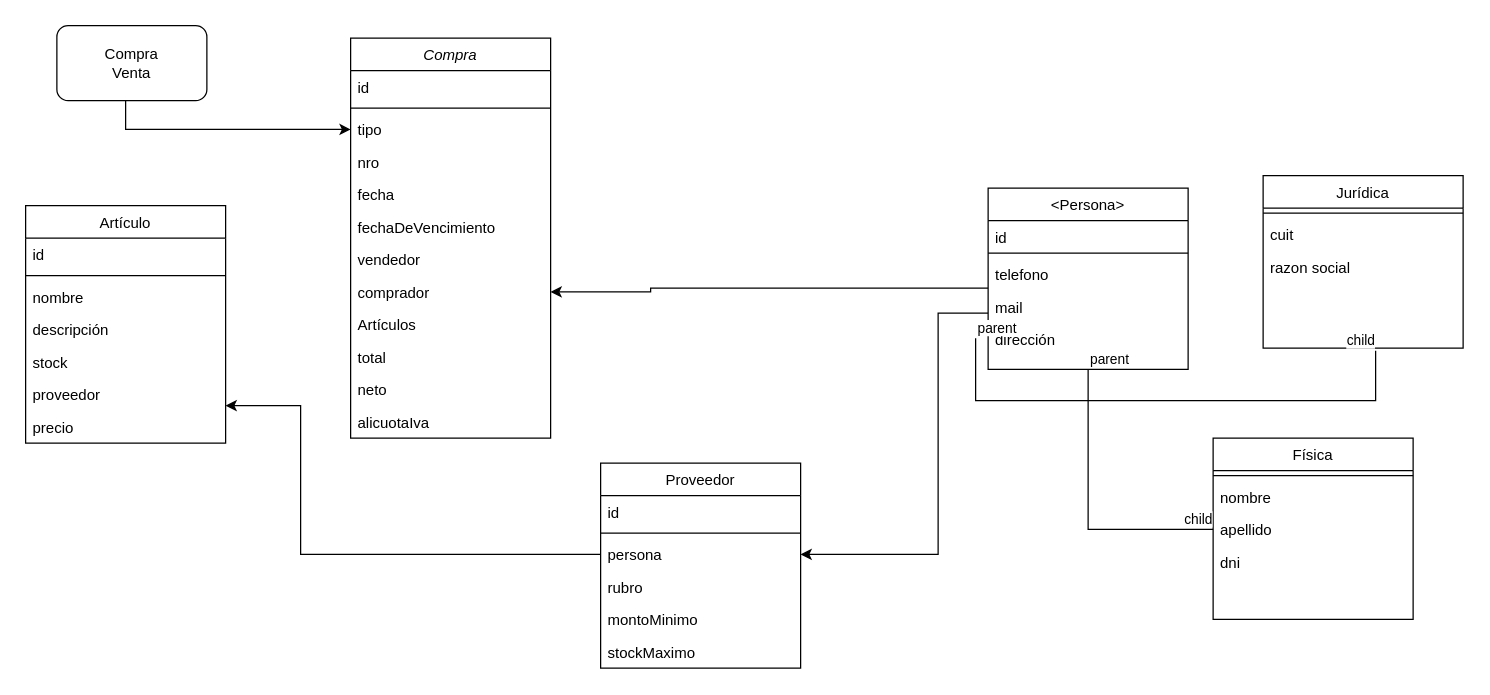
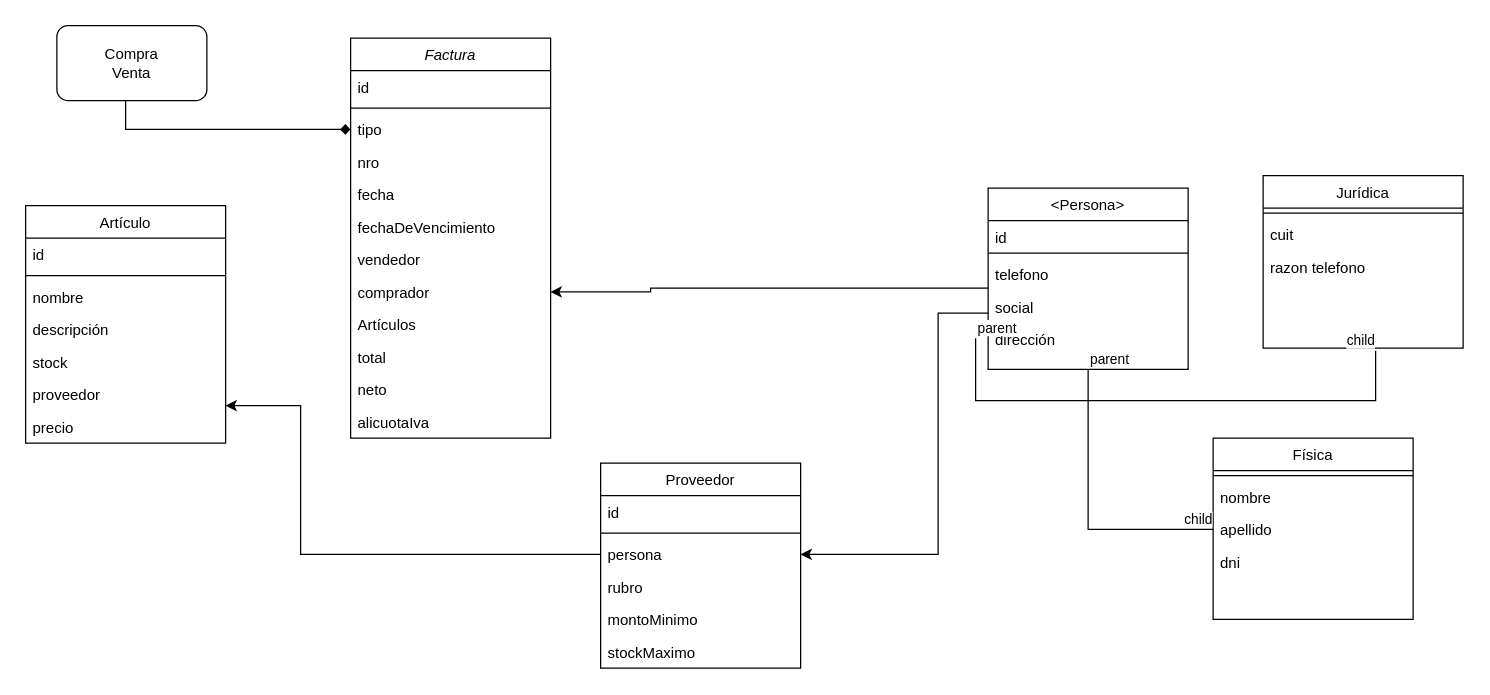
- <mxCell id="2" value="Compra" style="swimlane;fontStyle=2;align=center;verticalAlign=top;childLayout=stackLayout;horizontal=1;startSize=26;horizontalStack=0;resizeParent=1;resizeLast=0;collapsible=1;marginBottom=0;rounded=0;shadow=0;strokeWidth=1;" parent="1" vertex="1"><mxGeometry x="280" y="30" width="160" height="320" as="geometry"><mxRectangle x="230" y="140" width="160" height="26" as="alternateBounds" /></mxGeometry></mxCell>
+ <mxCell id="2" value="Factura" style="swimlane;fontStyle=2;align=center;verticalAlign=top;childLayout=stackLayout;horizontal=1;startSize=26;horizontalStack=0;resizeParent=1;resizeLast=0;collapsible=1;marginBottom=0;rounded=0;shadow=0;strokeWidth=1;" parent="1" vertex="1"><mxGeometry x="280" y="30" width="160" height="320" as="geometry"><mxRectangle x="230" y="140" width="160" height="26" as="alternateBounds" /></mxGeometry></mxCell>
- <mxCell id="36" style="edgeStyle=orthogonalEdgeStyle;rounded=0;orthogonalLoop=1;jettySize=auto;html=1;entryX=0;entryY=0.5;entryDx=0;entryDy=0;" edge="1" parent="1" source="37" target="5"><mxGeometry relative="1" as="geometry"><Array as="points"><mxPoint x="100" y="103" /></Array></mxGeometry></mxCell>
+ <mxCell id="36" style="edgeStyle=orthogonalEdgeStyle;rounded=0;orthogonalLoop=1;jettySize=auto;html=1;entryX=0;entryY=0.5;entryDx=0;entryDy=0;endArrow=diamond;" edge="1" parent="1" source="37" target="5"><mxGeometry relative="1" as="geometry"><Array as="points"><mxPoint x="100" y="103" /></Array></mxGeometry></mxCell>
- <mxCell id="41" value="razon social" style="text;align=left;verticalAlign=top;spacingLeft=4;spacingRight=4;overflow=hidden;rotatable=0;points=[[0,0.5],[1,0.5]];portConstraint=eastwest;" vertex="1" parent="38"><mxGeometry y="60" width="160" height="26" as="geometry" /></mxCell>
+ <mxCell id="41" value="razon telefono" style="text;align=left;verticalAlign=top;spacingLeft=4;spacingRight=4;overflow=hidden;rotatable=0;points=[[0,0.5],[1,0.5]];portConstraint=eastwest;" vertex="1" parent="38"><mxGeometry y="60" width="160" height="26" as="geometry" /></mxCell>
- <mxCell id="34" value="mail" style="text;align=left;verticalAlign=top;spacingLeft=4;spacingRight=4;overflow=hidden;rotatable=0;points=[[0,0.5],[1,0.5]];portConstraint=eastwest;" vertex="1" parent="30"><mxGeometry y="82" width="160" height="26" as="geometry" /></mxCell>
+ <mxCell id="34" value="social" style="text;align=left;verticalAlign=top;spacingLeft=4;spacingRight=4;overflow=hidden;rotatable=0;points=[[0,0.5],[1,0.5]];portConstraint=eastwest;" vertex="1" parent="30"><mxGeometry y="82" width="160" height="26" as="geometry" /></mxCell>
